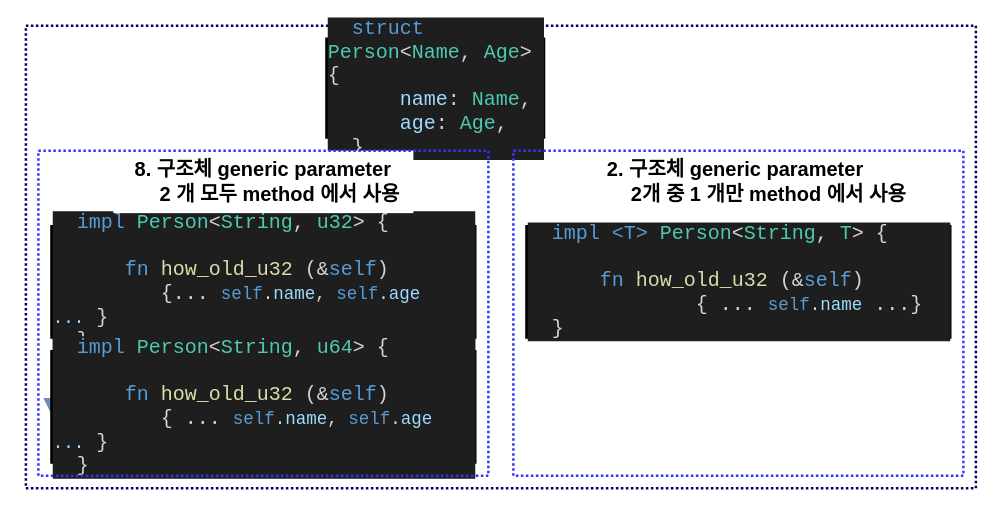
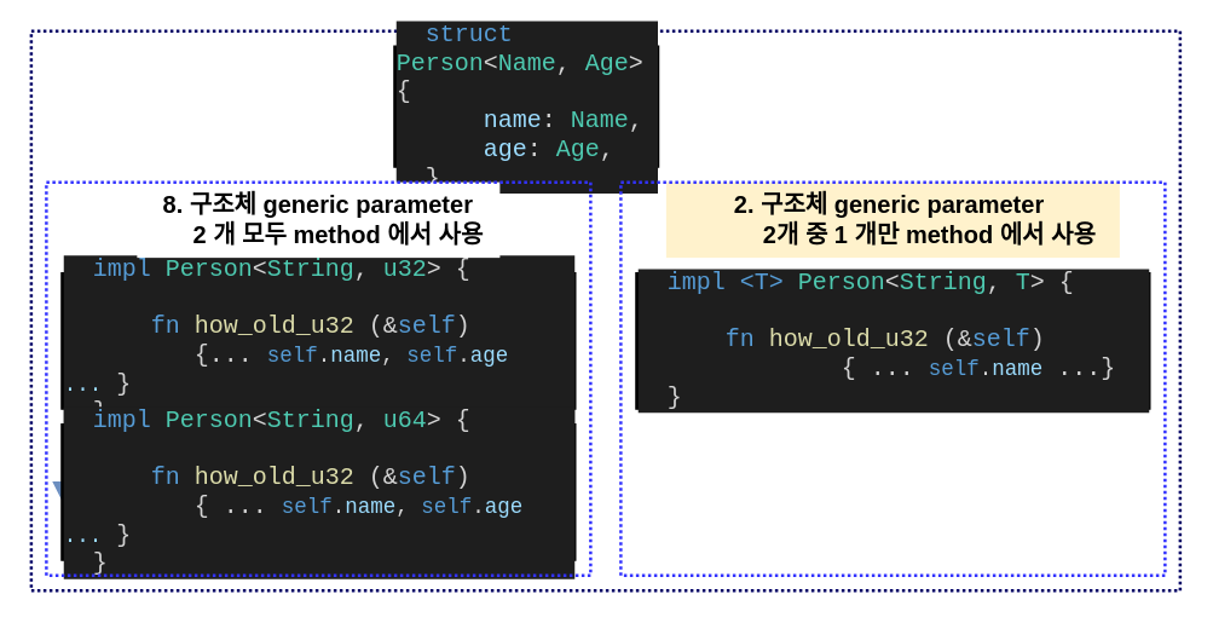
- <mxCell id="9" value="&lt;b&gt;2. 구조체 generic parameter&amp;nbsp;&lt;br&gt;&amp;nbsp; &amp;nbsp; &amp;nbsp; &amp;nbsp; &amp;nbsp; &amp;nbsp;2개 중 1 개만 method 에서 사용&lt;/b&gt;" style="rounded=0;whiteSpace=wrap;html=1;fontSize=16;strokeColor=none;" parent="1" vertex="1"><mxGeometry x="440" y="120" width="300" height="50" as="geometry" /></mxCell>
+ <mxCell id="9" value="&lt;b&gt;2. 구조체 generic parameter&amp;nbsp;&lt;br&gt;&amp;nbsp; &amp;nbsp; &amp;nbsp; &amp;nbsp; &amp;nbsp; &amp;nbsp;2개 중 1 개만 method 에서 사용&lt;/b&gt;" style="rounded=0;whiteSpace=wrap;html=1;fontSize=16;strokeColor=none;fillColor=#fff2cc;" parent="1" vertex="1"><mxGeometry x="440" y="120" width="300" height="50" as="geometry" /></mxCell>
